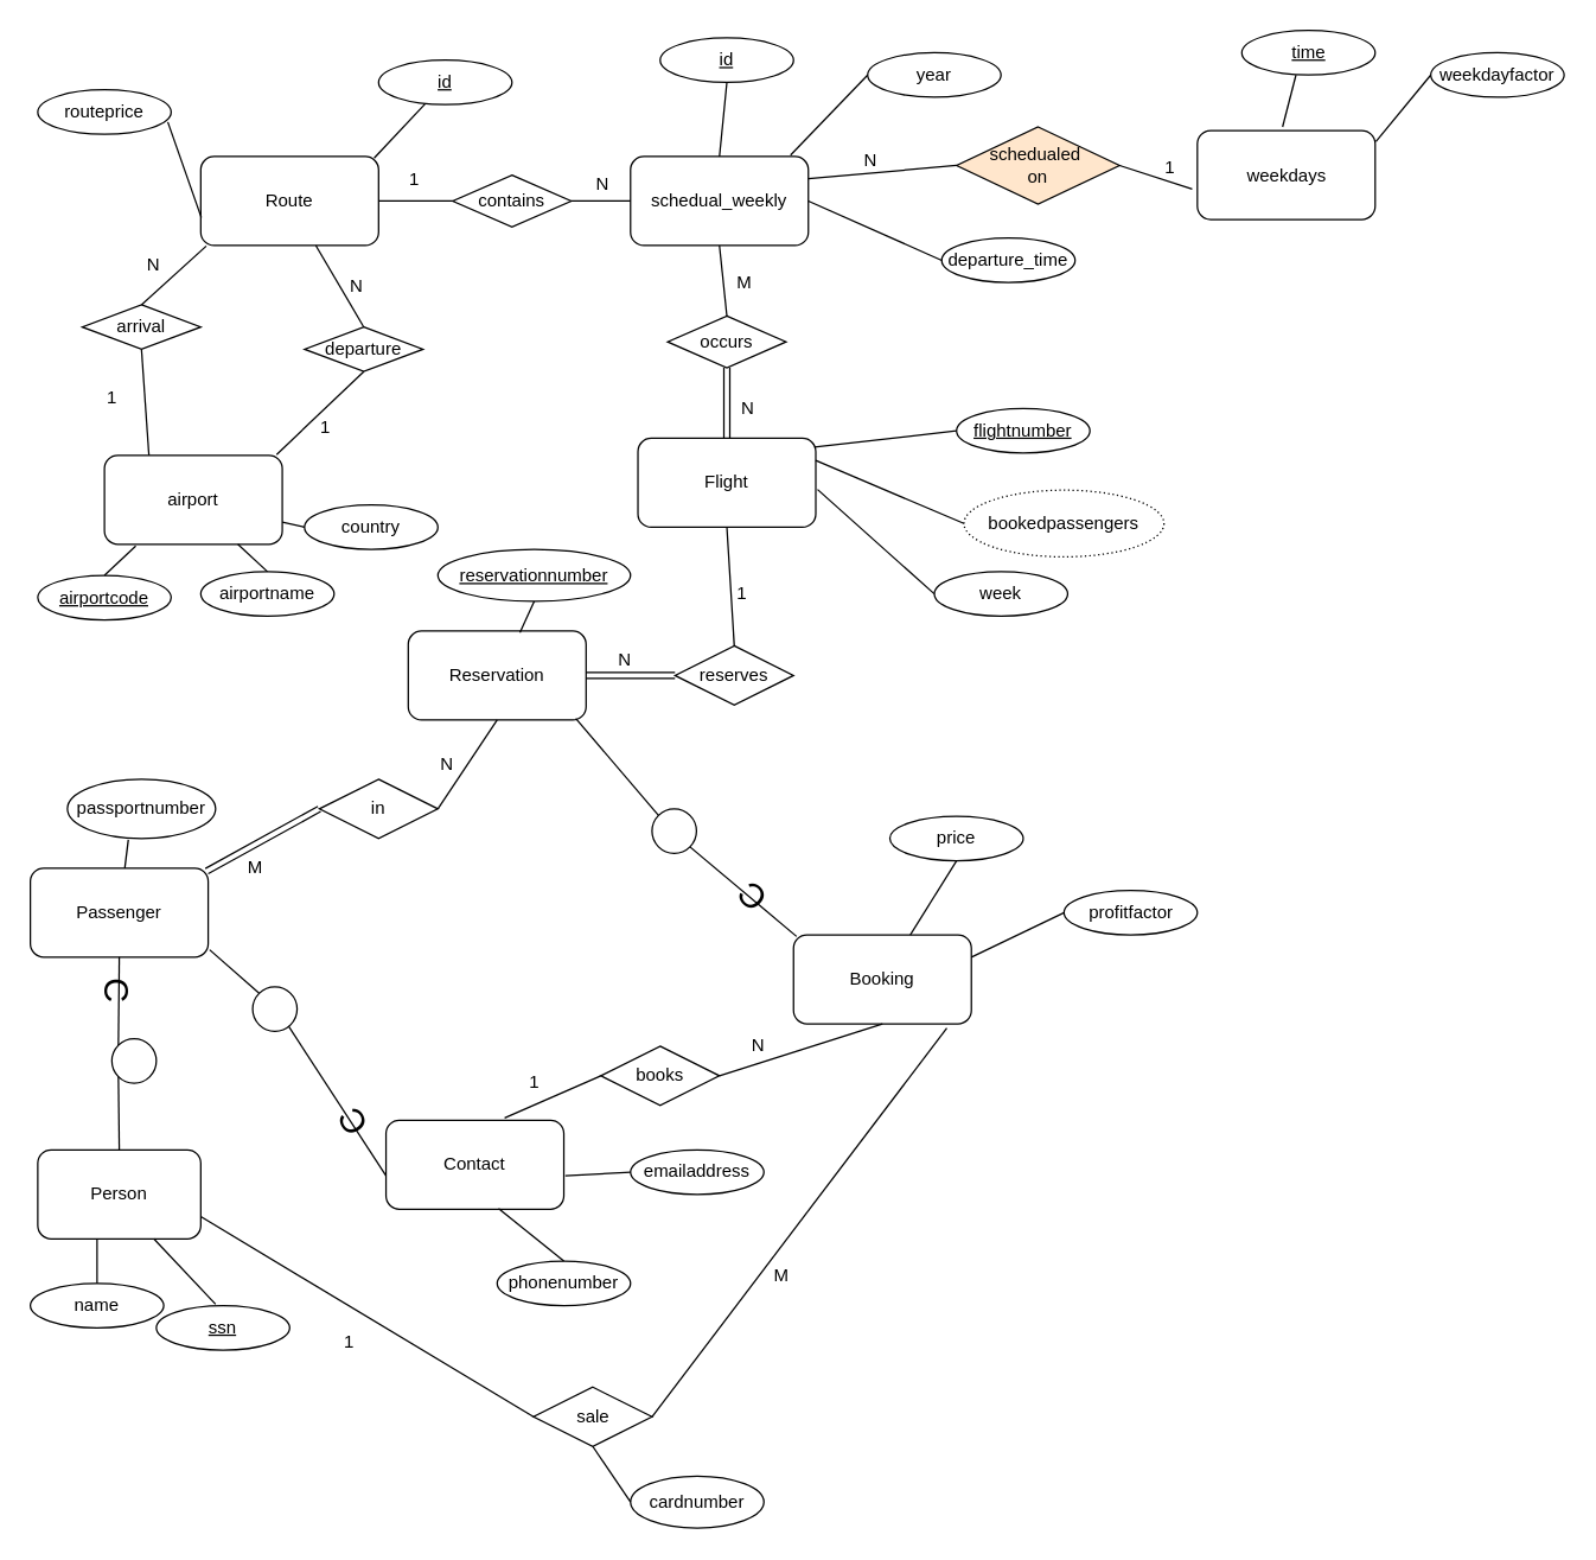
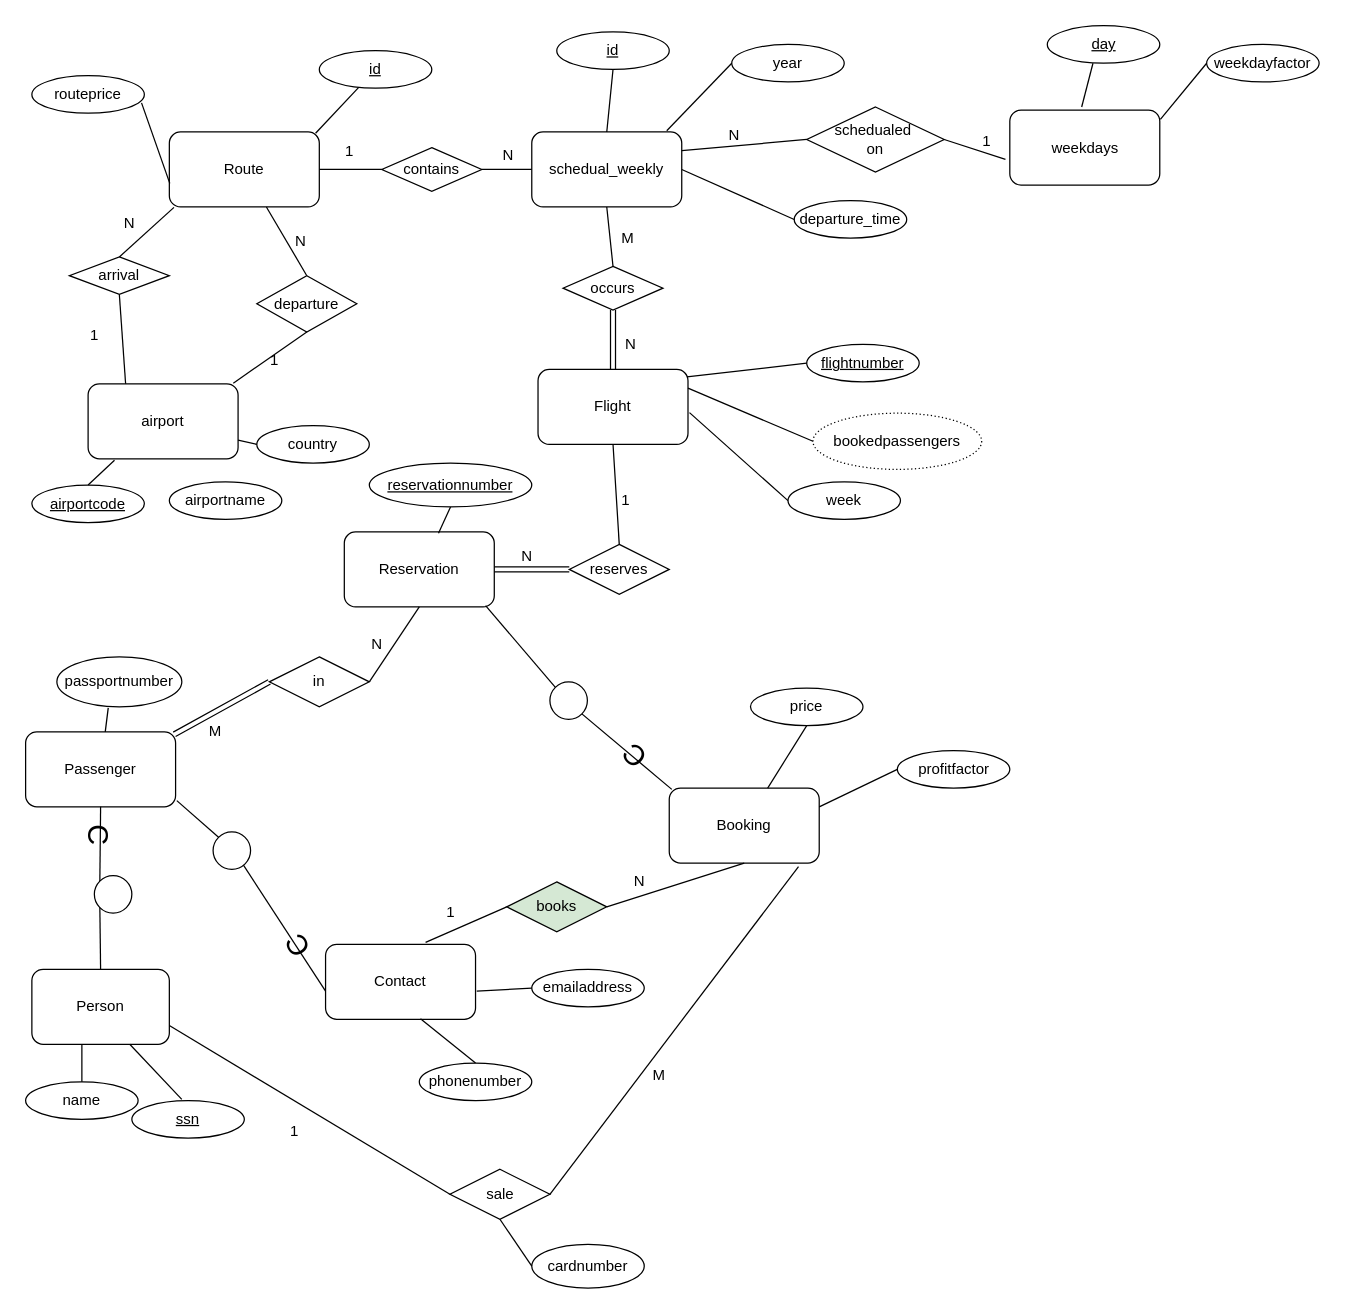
- <mxCell id="10" value="&lt;u&gt;time&lt;/u&gt;" style="ellipse;whiteSpace=wrap;html=1;" parent="1" vertex="1"><mxGeometry x="837.5" y="20" width="90" height="30" as="geometry" /></mxCell>
+ <mxCell id="10" value="&lt;u&gt;day&lt;/u&gt;" style="ellipse;whiteSpace=wrap;html=1;" parent="1" vertex="1"><mxGeometry x="837.5" y="20" width="90" height="30" as="geometry" /></mxCell>
- <mxCell id="105" value="schedualed&amp;nbsp;&lt;br&gt;on" style="rhombus;whiteSpace=wrap;html=1;fillColor=#ffe6cc;" vertex="1" parent="1"><mxGeometry x="645" y="85" width="110" height="52" as="geometry" /></mxCell>
+ <mxCell id="105" value="schedualed&amp;nbsp;&lt;br&gt;on" style="rhombus;whiteSpace=wrap;html=1;" vertex="1" parent="1"><mxGeometry x="645" y="85" width="110" height="52" as="geometry" /></mxCell>
- <mxCell id="69" value="departure" style="rhombus;whiteSpace=wrap;html=1;" parent="1" vertex="1"><mxGeometry x="205" y="220" width="80" height="30" as="geometry" /></mxCell>
+ <mxCell id="69" value="departure" style="rhombus;whiteSpace=wrap;html=1;" parent="1" vertex="1"><mxGeometry x="205" y="220" width="80" height="45" as="geometry" /></mxCell>
- <mxCell id="79" value="" style="endArrow=none;html=1;entryX=0.5;entryY=0;entryDx=0;entryDy=0;exitX=0.75;exitY=1;exitDx=0;exitDy=0;" parent="1" source="66" target="77" edge="1"><mxGeometry width="50" height="50" relative="1" as="geometry"><mxPoint x="91.12" y="371.14" as="sourcePoint" /><mxPoint x="69.5" y="395" as="targetPoint" /></mxGeometry></mxCell>
- <mxCell id="24" value="books" style="rhombus;whiteSpace=wrap;html=1;" parent="1" vertex="1"><mxGeometry x="405" y="705" width="80" height="40" as="geometry" /></mxCell>
+ <mxCell id="24" value="books" style="rhombus;whiteSpace=wrap;html=1;fillColor=#d5e8d4;" parent="1" vertex="1"><mxGeometry x="405" y="705" width="80" height="40" as="geometry" /></mxCell>
